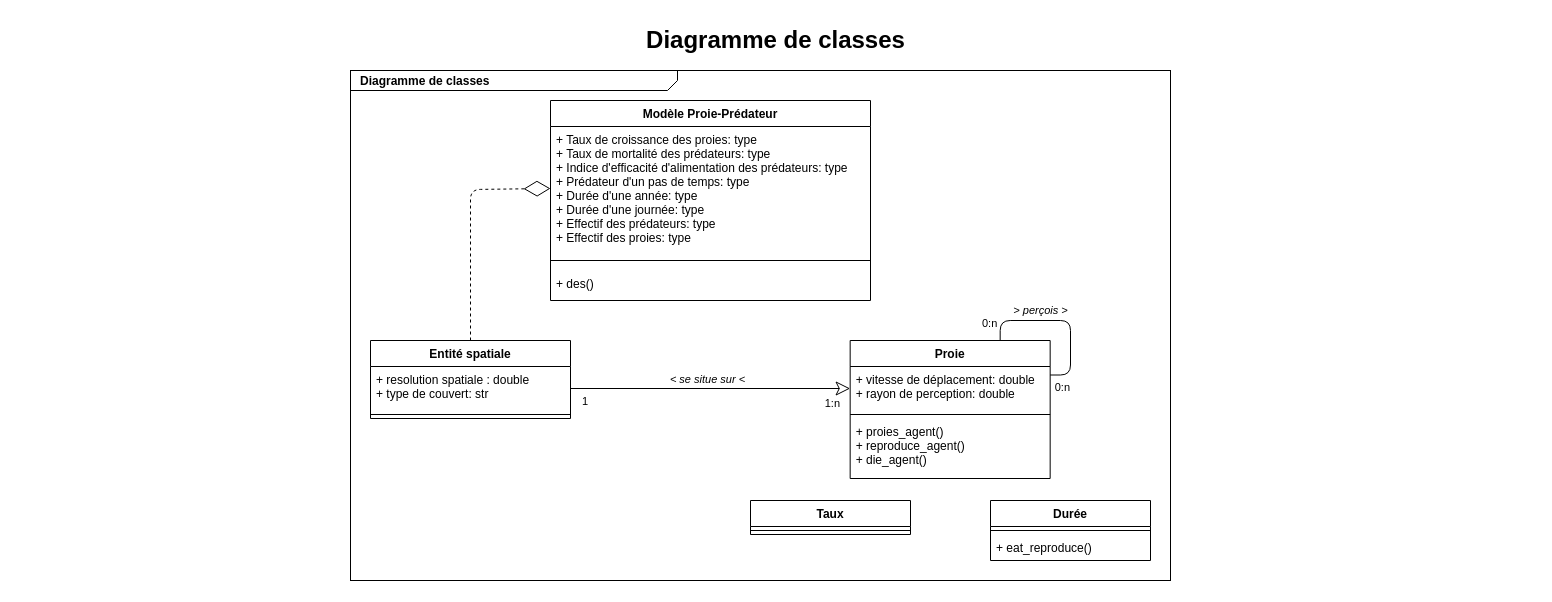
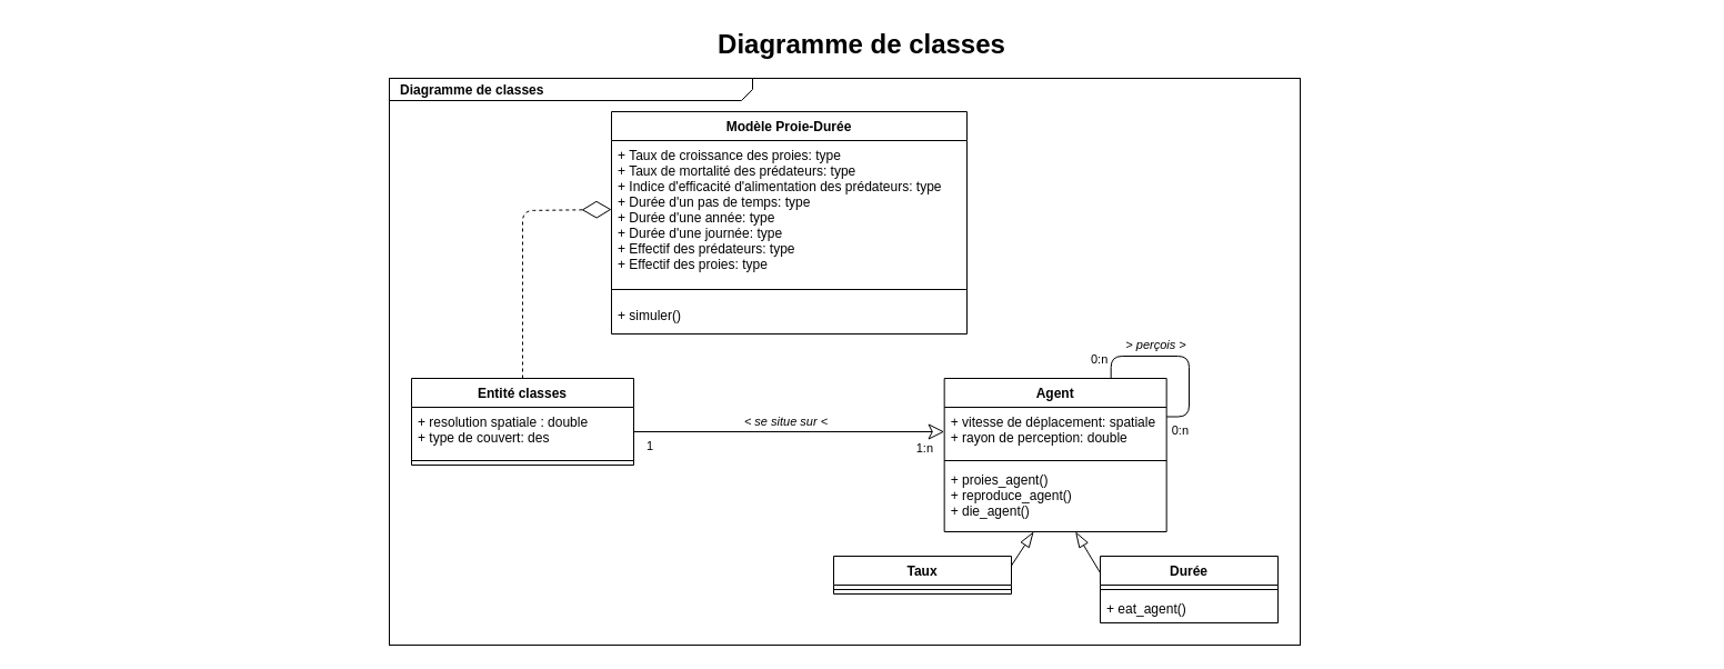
- <mxCell id="4" value="Modèle Proie-Prédateur" style="swimlane;fontStyle=1;align=center;verticalAlign=top;childLayout=stackLayout;horizontal=1;startSize=26;horizontalStack=0;resizeParent=1;resizeParentMax=0;resizeLast=0;collapsible=1;marginBottom=0;" parent="1" vertex="1"><mxGeometry x="550" y="100" width="320" height="200" as="geometry" /></mxCell>
+ <mxCell id="4" value="Modèle Proie-Durée" style="swimlane;fontStyle=1;align=center;verticalAlign=top;childLayout=stackLayout;horizontal=1;startSize=26;horizontalStack=0;resizeParent=1;resizeParentMax=0;resizeLast=0;collapsible=1;marginBottom=0;" parent="1" vertex="1"><mxGeometry x="550" y="100" width="320" height="200" as="geometry" /></mxCell>
- <mxCell id="5" value="+ Taux de croissance des proies: type&#10;+ Taux de mortalité des prédateurs: type&#10;+ Indice d'efficacité d'alimentation des prédateurs: type&#10;+ Prédateur d'un pas de temps: type&#10;+ Durée d'une année: type&#10;+ Durée d'une journée: type&#10;+ Effectif des prédateurs: type&#10;+ Effectif des proies: type" style="text;strokeColor=none;fillColor=none;align=left;verticalAlign=top;spacingLeft=4;spacingRight=4;overflow=hidden;rotatable=0;points=[[0,0.5],[1,0.5]];portConstraint=eastwest;" parent="4" vertex="1"><mxGeometry y="26" width="320" height="124" as="geometry" /></mxCell>
+ <mxCell id="5" value="+ Taux de croissance des proies: type&#10;+ Taux de mortalité des prédateurs: type&#10;+ Indice d'efficacité d'alimentation des prédateurs: type&#10;+ Durée d'un pas de temps: type&#10;+ Durée d'une année: type&#10;+ Durée d'une journée: type&#10;+ Effectif des prédateurs: type&#10;+ Effectif des proies: type" style="text;strokeColor=none;fillColor=none;align=left;verticalAlign=top;spacingLeft=4;spacingRight=4;overflow=hidden;rotatable=0;points=[[0,0.5],[1,0.5]];portConstraint=eastwest;" parent="4" vertex="1"><mxGeometry y="26" width="320" height="124" as="geometry" /></mxCell>
- <mxCell id="7" value="+ des()" style="text;strokeColor=none;fillColor=none;align=left;verticalAlign=top;spacingLeft=4;spacingRight=4;overflow=hidden;rotatable=0;points=[[0,0.5],[1,0.5]];portConstraint=eastwest;" parent="4" vertex="1"><mxGeometry y="170" width="320" height="30" as="geometry" /></mxCell>
+ <mxCell id="7" value="+ simuler()" style="text;strokeColor=none;fillColor=none;align=left;verticalAlign=top;spacingLeft=4;spacingRight=4;overflow=hidden;rotatable=0;points=[[0,0.5],[1,0.5]];portConstraint=eastwest;" parent="4" vertex="1"><mxGeometry y="170" width="320" height="30" as="geometry" /></mxCell>
- <mxCell id="8" value="Entité spatiale" style="swimlane;fontStyle=1;align=center;verticalAlign=top;childLayout=stackLayout;horizontal=1;startSize=26;horizontalStack=0;resizeParent=1;resizeParentMax=0;resizeLast=0;collapsible=1;marginBottom=0;" parent="1" vertex="1"><mxGeometry x="370" y="340" width="200" height="78" as="geometry" /></mxCell>
+ <mxCell id="8" value="Entité classes" style="swimlane;fontStyle=1;align=center;verticalAlign=top;childLayout=stackLayout;horizontal=1;startSize=26;horizontalStack=0;resizeParent=1;resizeParentMax=0;resizeLast=0;collapsible=1;marginBottom=0;" parent="1" vertex="1"><mxGeometry x="370" y="340" width="200" height="78" as="geometry" /></mxCell>
- <mxCell id="11" value="Proie" style="swimlane;fontStyle=1;align=center;verticalAlign=top;childLayout=stackLayout;horizontal=1;startSize=26;horizontalStack=0;resizeParent=1;resizeParentMax=0;resizeLast=0;collapsible=1;marginBottom=0;" parent="1" vertex="1"><mxGeometry x="849.66" y="340" width="200" height="138" as="geometry" /></mxCell>
+ <mxCell id="11" value="Agent" style="swimlane;fontStyle=1;align=center;verticalAlign=top;childLayout=stackLayout;horizontal=1;startSize=26;horizontalStack=0;resizeParent=1;resizeParentMax=0;resizeLast=0;collapsible=1;marginBottom=0;" parent="1" vertex="1"><mxGeometry x="849.66" y="340" width="200" height="138" as="geometry" /></mxCell>
- <mxCell id="9" value="+ resolution spatiale : double&#10;+ type de couvert: str" style="text;strokeColor=none;fillColor=none;align=left;verticalAlign=top;spacingLeft=4;spacingRight=4;overflow=hidden;rotatable=0;points=[[0,0.5],[1,0.5]];portConstraint=eastwest;" parent="8" vertex="1"><mxGeometry y="26" width="200" height="44" as="geometry" /></mxCell>
+ <mxCell id="9" value="+ resolution spatiale : double&#10;+ type de couvert: des" style="text;strokeColor=none;fillColor=none;align=left;verticalAlign=top;spacingLeft=4;spacingRight=4;overflow=hidden;rotatable=0;points=[[0,0.5],[1,0.5]];portConstraint=eastwest;" parent="8" vertex="1"><mxGeometry y="26" width="200" height="44" as="geometry" /></mxCell>
- <mxCell id="12" value="+ vitesse de déplacement: double&#10;+ rayon de perception: double" style="text;strokeColor=none;fillColor=none;align=left;verticalAlign=top;spacingLeft=4;spacingRight=4;overflow=hidden;rotatable=0;points=[[0,0.5],[1,0.5]];portConstraint=eastwest;" parent="11" vertex="1"><mxGeometry y="26" width="200" height="44" as="geometry" /></mxCell>
+ <mxCell id="12" value="+ vitesse de déplacement: spatiale&#10;+ rayon de perception: double" style="text;strokeColor=none;fillColor=none;align=left;verticalAlign=top;spacingLeft=4;spacingRight=4;overflow=hidden;rotatable=0;points=[[0,0.5],[1,0.5]];portConstraint=eastwest;" parent="11" vertex="1"><mxGeometry y="26" width="200" height="44" as="geometry" /></mxCell>
+ <mxCell id="27" value="" style="endArrow=blockThin;endFill=0;endSize=12;html=1;exitX=1;exitY=0.25;exitDx=0;exitDy=0;" parent="1" source="15" target="14" edge="1"><mxGeometry width="160" relative="1" as="geometry"><mxPoint x="820" y="510" as="sourcePoint" /><mxPoint x="950" y="480" as="targetPoint" /></mxGeometry></mxCell>
+ <mxCell id="28" value="" style="endArrow=blockThin;endFill=0;endSize=12;html=1;exitX=0;exitY=0.25;exitDx=0;exitDy=0;" parent="1" source="17" target="14" edge="1"><mxGeometry width="160" relative="1" as="geometry"><mxPoint x="917" y="525" as="sourcePoint" /><mxPoint x="950" y="480" as="targetPoint" /></mxGeometry></mxCell>
- <mxCell id="19" value="+ eat_reproduce()" style="text;strokeColor=none;fillColor=none;align=left;verticalAlign=top;spacingLeft=4;spacingRight=4;overflow=hidden;rotatable=0;points=[[0,0.5],[1,0.5]];portConstraint=eastwest;" parent="17" vertex="1"><mxGeometry y="34" width="160" height="26" as="geometry" /></mxCell>
+ <mxCell id="19" value="+ eat_agent()" style="text;strokeColor=none;fillColor=none;align=left;verticalAlign=top;spacingLeft=4;spacingRight=4;overflow=hidden;rotatable=0;points=[[0,0.5],[1,0.5]];portConstraint=eastwest;" parent="17" vertex="1"><mxGeometry y="34" width="160" height="26" as="geometry" /></mxCell>
